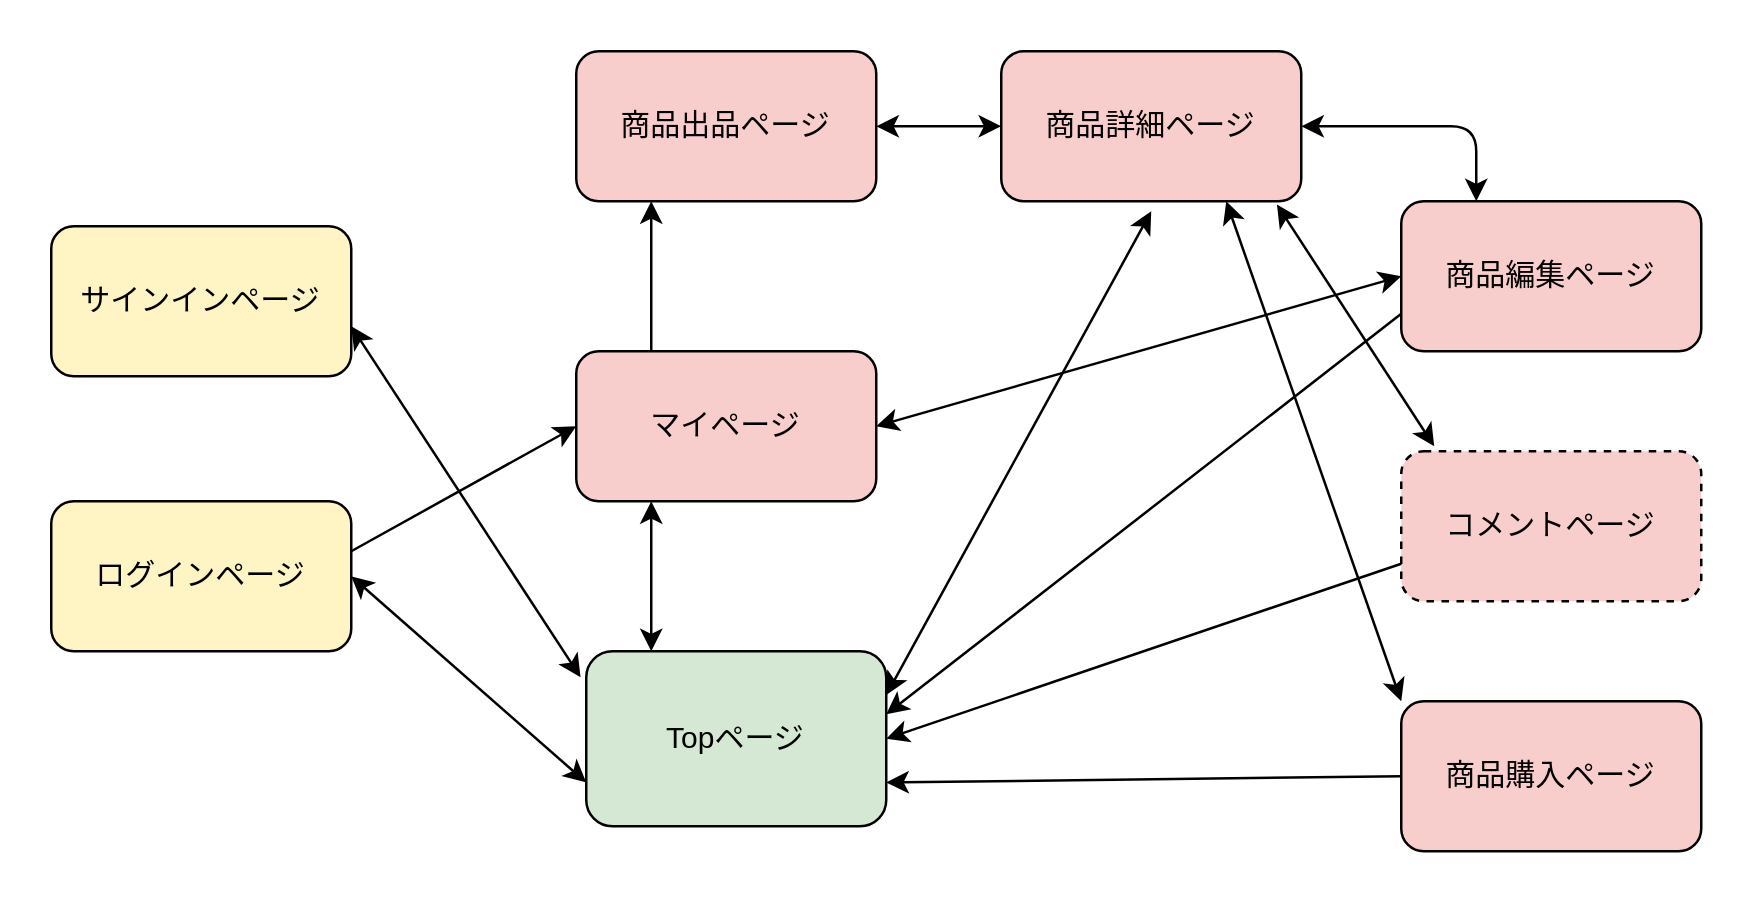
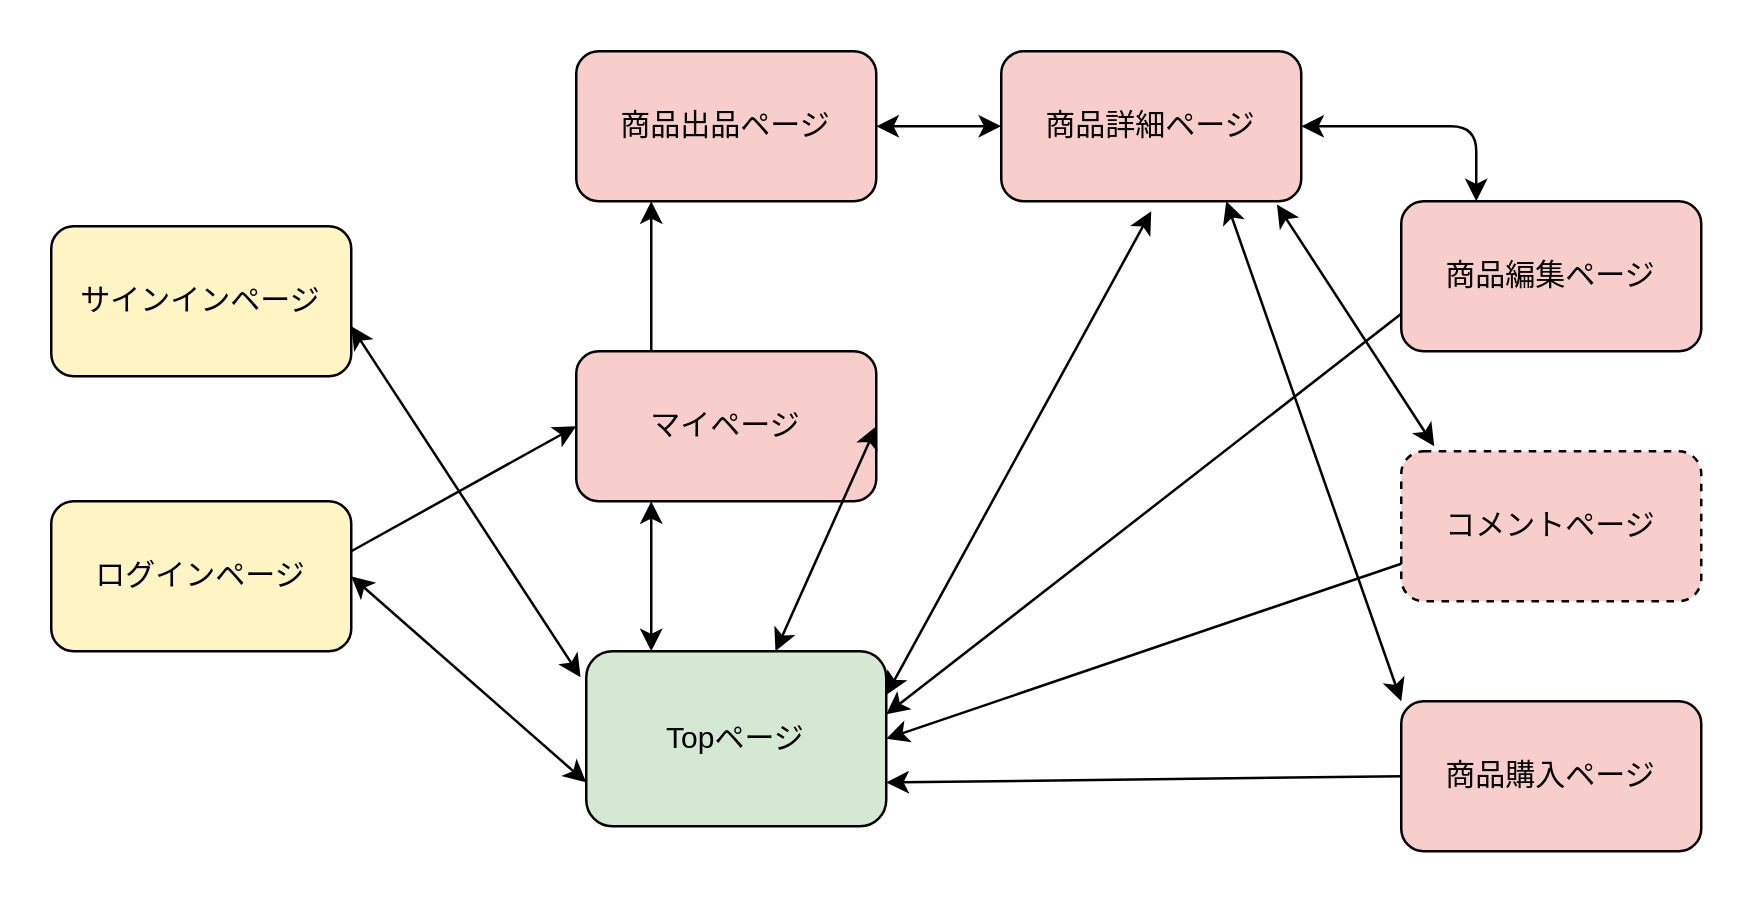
- <mxCell id="23" value="" style="endArrow=classic;startArrow=classic;html=1;exitX=1;exitY=0.5;exitDx=0;exitDy=0;entryX=0;entryY=0.5;entryDx=0;entryDy=0;" edge="1" parent="1" source="20" target="4"><mxGeometry width="50" height="50" relative="1" as="geometry"><mxPoint x="310" y="250" as="sourcePoint" /><mxPoint x="360" y="200" as="targetPoint" /></mxGeometry></mxCell>
+ <mxCell id="23" value="" style="endArrow=classic;startArrow=classic;html=1;exitX=1;exitY=0.5;exitDx=0;exitDy=0;" edge="1" parent="1" source="20" target="2"><mxGeometry width="50" height="50" relative="1" as="geometry"><mxPoint x="310" y="250" as="sourcePoint" /><mxPoint x="360" y="200" as="targetPoint" /></mxGeometry></mxCell>
